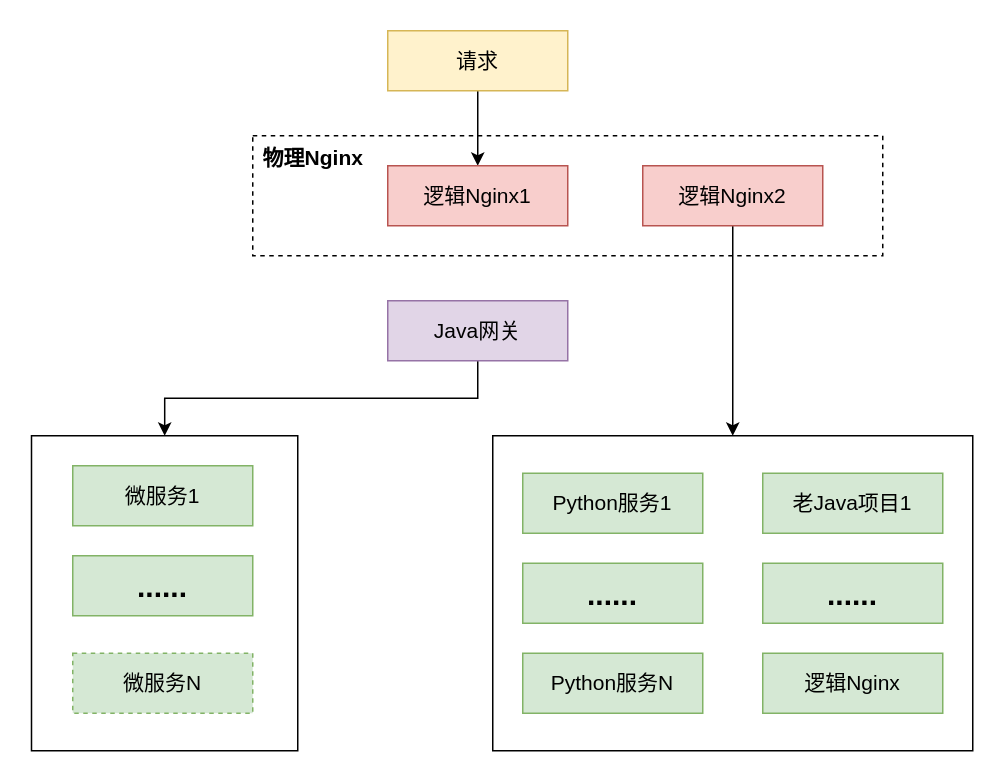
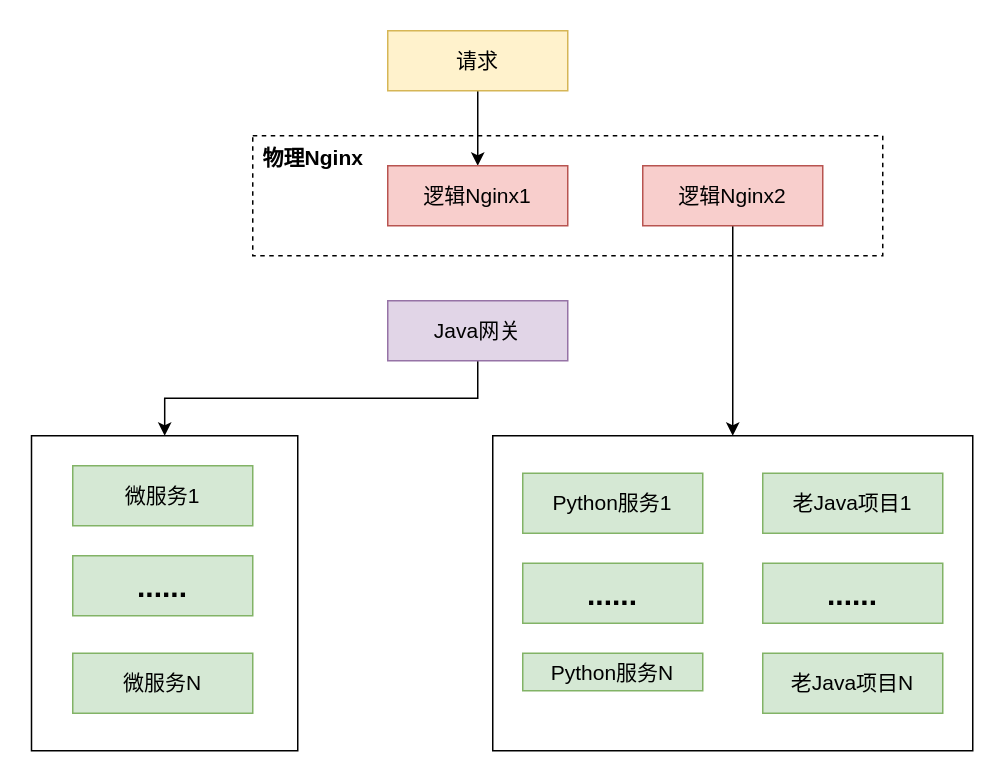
- <mxCell id="11" value="&lt;font style=&quot;font-size: 14px;&quot;&gt;微服务N&lt;/font&gt;" style="rounded=0;whiteSpace=wrap;html=1;fillColor=#d5e8d4;strokeColor=#82b366;dashed=1;" vertex="1" parent="1"><mxGeometry x="48" y="435" width="120" height="40" as="geometry" /></mxCell>
+ <mxCell id="11" value="&lt;font style=&quot;font-size: 14px;&quot;&gt;微服务N&lt;/font&gt;" style="rounded=0;whiteSpace=wrap;html=1;fillColor=#d5e8d4;strokeColor=#82b366;" vertex="1" parent="1"><mxGeometry x="48" y="435" width="120" height="40" as="geometry" /></mxCell>
- <mxCell id="14" value="&lt;font style=&quot;font-size: 14px;&quot;&gt;Python服务N&lt;/font&gt;" style="rounded=0;whiteSpace=wrap;html=1;fillColor=#d5e8d4;strokeColor=#82b366;" vertex="1" parent="1"><mxGeometry x="348" y="435" width="120" height="40" as="geometry" /></mxCell>
+ <mxCell id="14" value="&lt;font style=&quot;font-size: 14px;&quot;&gt;Python服务N&lt;/font&gt;" style="rounded=0;whiteSpace=wrap;html=1;fillColor=#d5e8d4;strokeColor=#82b366;" vertex="1" parent="1"><mxGeometry x="348" y="435" width="120" height="25" as="geometry" /></mxCell>
- <mxCell id="16" value="&lt;font style=&quot;font-size: 14px;&quot;&gt;逻辑Nginx&lt;/font&gt;" style="rounded=0;whiteSpace=wrap;html=1;fillColor=#d5e8d4;strokeColor=#82b366;" vertex="1" parent="1"><mxGeometry x="508" y="435" width="120" height="40" as="geometry" /></mxCell>
+ <mxCell id="16" value="&lt;font style=&quot;font-size: 14px;&quot;&gt;老Java项目N&lt;/font&gt;" style="rounded=0;whiteSpace=wrap;html=1;fillColor=#d5e8d4;strokeColor=#82b366;" vertex="1" parent="1"><mxGeometry x="508" y="435" width="120" height="40" as="geometry" /></mxCell>
